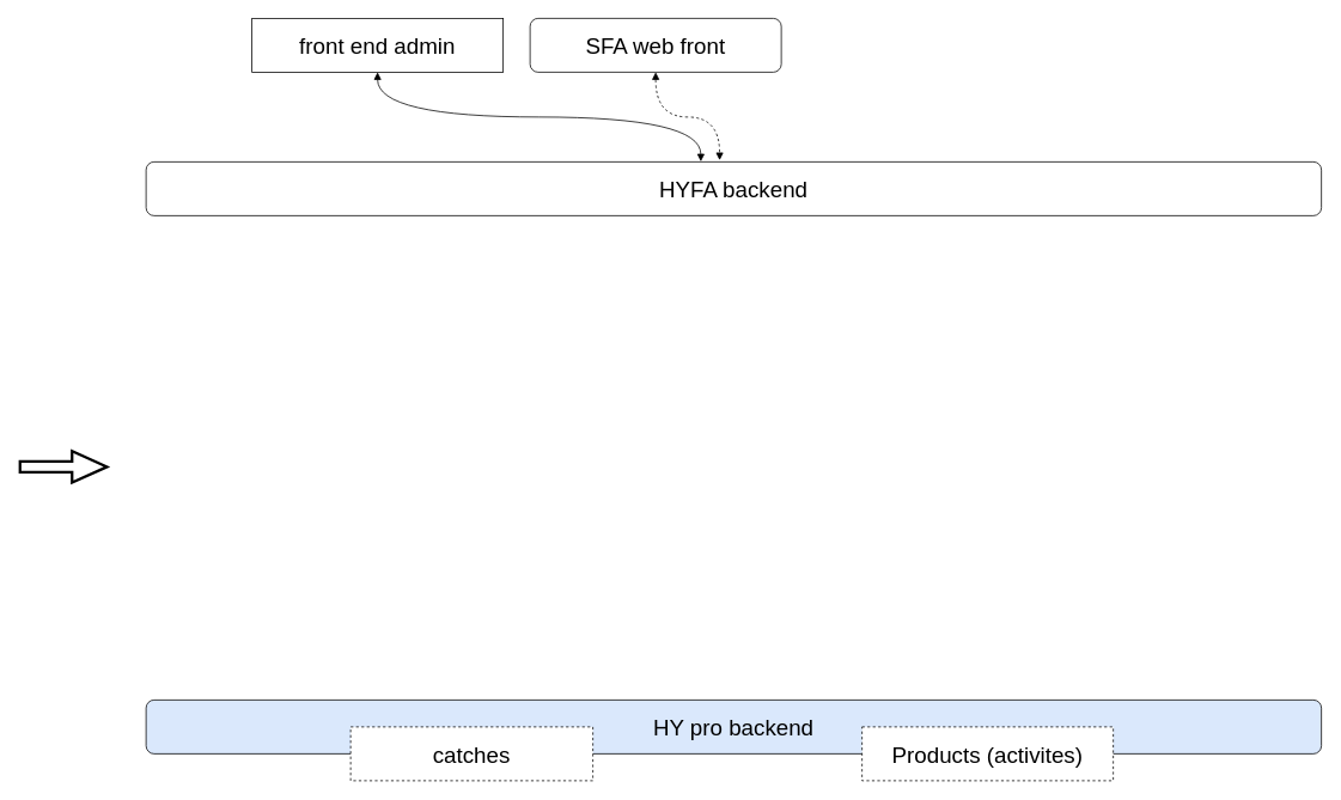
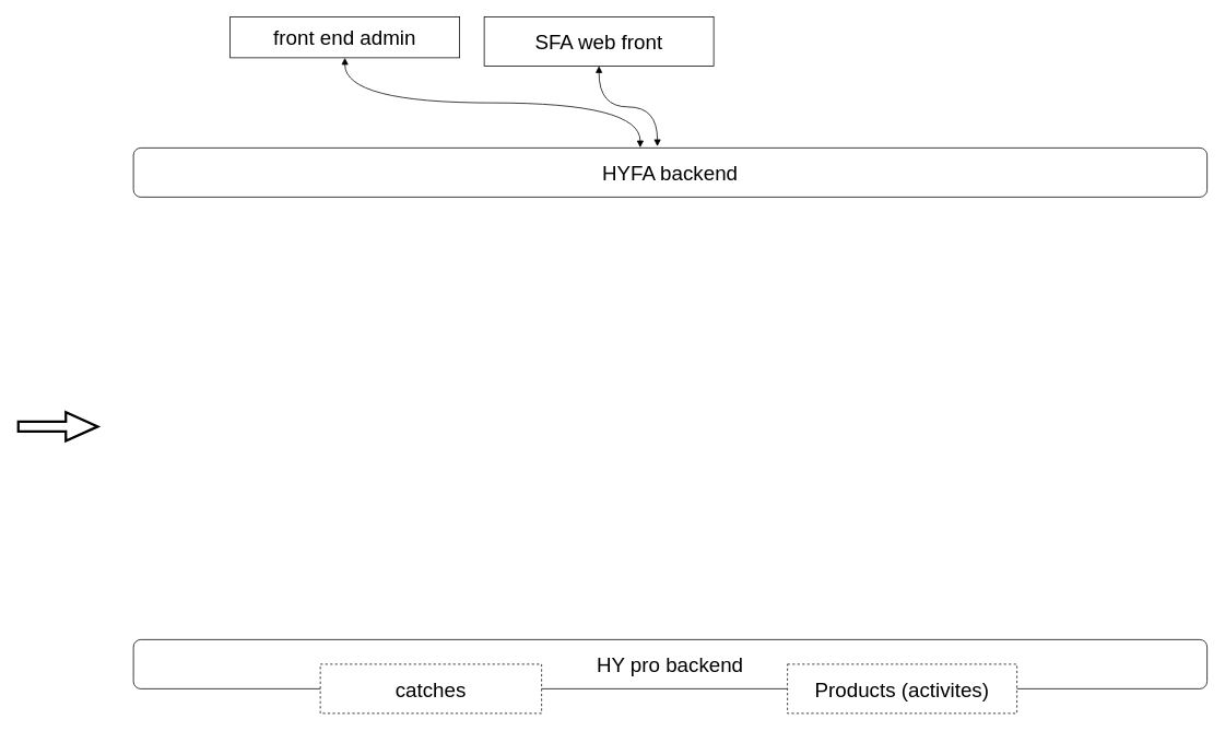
- <mxCell id="4" value="front end admin" style="rounded=0;whiteSpace=wrap;html=1;fontSize=25;" vertex="1" parent="1"><mxGeometry x="280" y="20" width="280" height="60" as="geometry" /></mxCell>
+ <mxCell id="4" value="front end admin" style="rounded=0;whiteSpace=wrap;html=1;fontSize=25;" vertex="1" parent="1"><mxGeometry x="280" y="20" width="280" height="50" as="geometry" /></mxCell>
- <mxCell id="5" value="SFA web front" style="whiteSpace=wrap;html=1;fontSize=25;rounded=1;" vertex="1" parent="1"><mxGeometry x="590" y="20" width="280" height="60" as="geometry" /></mxCell>
+ <mxCell id="5" value="SFA web front" style="rounded=0;whiteSpace=wrap;html=1;fontSize=25;" vertex="1" parent="1"><mxGeometry x="590" y="20" width="280" height="60" as="geometry" /></mxCell>
- <mxCell id="6" style="edgeStyle=orthogonalEdgeStyle;rounded=0;orthogonalLoop=1;jettySize=auto;html=1;fontSize=25;endArrow=block;startArrow=block;curved=1;exitX=0.5;exitY=1;exitDx=0;exitDy=0;entryX=0.488;entryY=-0.031;entryDx=0;entryDy=0;entryPerimeter=0;dashed=1;" edge="1" parent="1" source="5" target="2"><mxGeometry relative="1" as="geometry"><mxPoint x="420" y="170" as="sourcePoint" /><mxPoint x="499.5" y="250" as="targetPoint" /></mxGeometry></mxCell>
+ <mxCell id="6" style="edgeStyle=orthogonalEdgeStyle;rounded=0;orthogonalLoop=1;jettySize=auto;html=1;fontSize=25;endArrow=block;startArrow=block;curved=1;exitX=0.5;exitY=1;exitDx=0;exitDy=0;entryX=0.488;entryY=-0.031;entryDx=0;entryDy=0;entryPerimeter=0;" edge="1" parent="1" source="5" target="2"><mxGeometry relative="1" as="geometry"><mxPoint x="420" y="170" as="sourcePoint" /><mxPoint x="499.5" y="250" as="targetPoint" /></mxGeometry></mxCell>
- <mxCell id="7" value="&lt;font style=&quot;font-size: 25px&quot;&gt;HY pro backend&lt;br&gt;&lt;/font&gt;" style="rounded=1;whiteSpace=wrap;html=1;fillColor=#dae8fc;" vertex="1" parent="1"><mxGeometry x="162" y="780" width="1310" height="60" as="geometry" /></mxCell>
+ <mxCell id="7" value="&lt;font style=&quot;font-size: 25px&quot;&gt;HY pro backend&lt;br&gt;&lt;/font&gt;" style="rounded=1;whiteSpace=wrap;html=1;" vertex="1" parent="1"><mxGeometry x="162" y="780" width="1310" height="60" as="geometry" /></mxCell>
